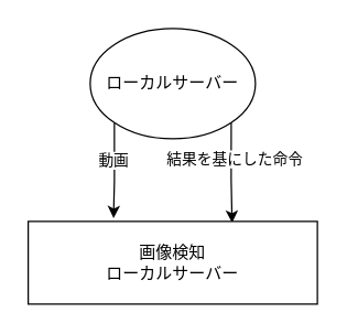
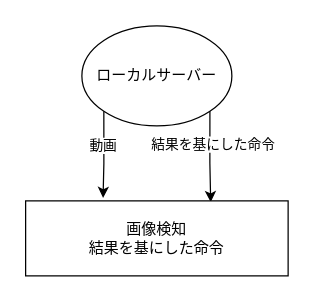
- <mxCell id="7" value="&lt;font style=&quot;vertical-align: inherit;&quot;&gt;&lt;font style=&quot;vertical-align: inherit;&quot;&gt;画像検知&lt;br&gt;ローカルサーバー&lt;br&gt;&lt;/font&gt;&lt;/font&gt;" style="rounded=0;whiteSpace=wrap;html=1;" vertex="1" parent="1"><mxGeometry x="20" y="160" width="210" height="60" as="geometry" /></mxCell>
+ <mxCell id="7" value="&lt;font style=&quot;vertical-align: inherit;&quot;&gt;&lt;font style=&quot;vertical-align: inherit;&quot;&gt;画像検知&lt;br&gt;結果を基にした命令&lt;br&gt;&lt;/font&gt;&lt;/font&gt;" style="rounded=0;whiteSpace=wrap;html=1;" vertex="1" parent="1"><mxGeometry x="20" y="160" width="210" height="60" as="geometry" /></mxCell>
